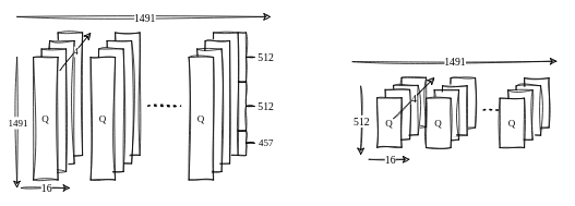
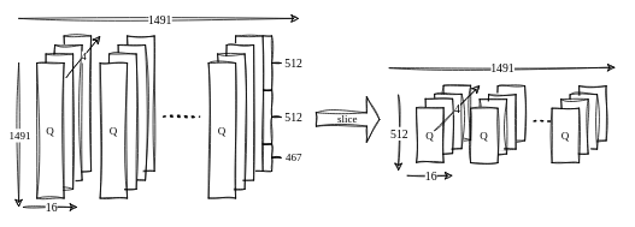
+ <mxCell id="2" value="slice" style="shape=singleArrow;whiteSpace=wrap;html=1;sketch=1;hachureGap=4;jiggle=2;curveFitting=1;fontFamily=Architects Daughter;fontSource=https%3A%2F%2Ffonts.googleapis.com%2Fcss%3Ffamily%3DArchitects%2BDaughter;rounded=0;" vertex="1" parent="1"><mxGeometry x="349" y="107.13" width="70" height="50" as="geometry" /></mxCell>
- <mxCell id="21" value="&lt;font&gt;457&lt;/font&gt;" style="text;html=1;align=center;verticalAlign=middle;resizable=0;points=[];autosize=1;strokeColor=none;fillColor=none;fontFamily=Architects Daughter;fontSource=https%3A%2F%2Ffonts.googleapis.com%2Fcss%3Ffamily%3DArchitects%2BDaughter;rounded=0;" vertex="1" parent="20"><mxGeometry x="69" y="120" width="50" height="30" as="geometry" /></mxCell>
+ <mxCell id="21" value="&lt;font&gt;467&lt;/font&gt;" style="text;html=1;align=center;verticalAlign=middle;resizable=0;points=[];autosize=1;strokeColor=none;fillColor=none;fontFamily=Architects Daughter;fontSource=https%3A%2F%2Ffonts.googleapis.com%2Fcss%3Ffamily%3DArchitects%2BDaughter;rounded=0;" vertex="1" parent="20"><mxGeometry x="69" y="120" width="50" height="30" as="geometry" /></mxCell>
